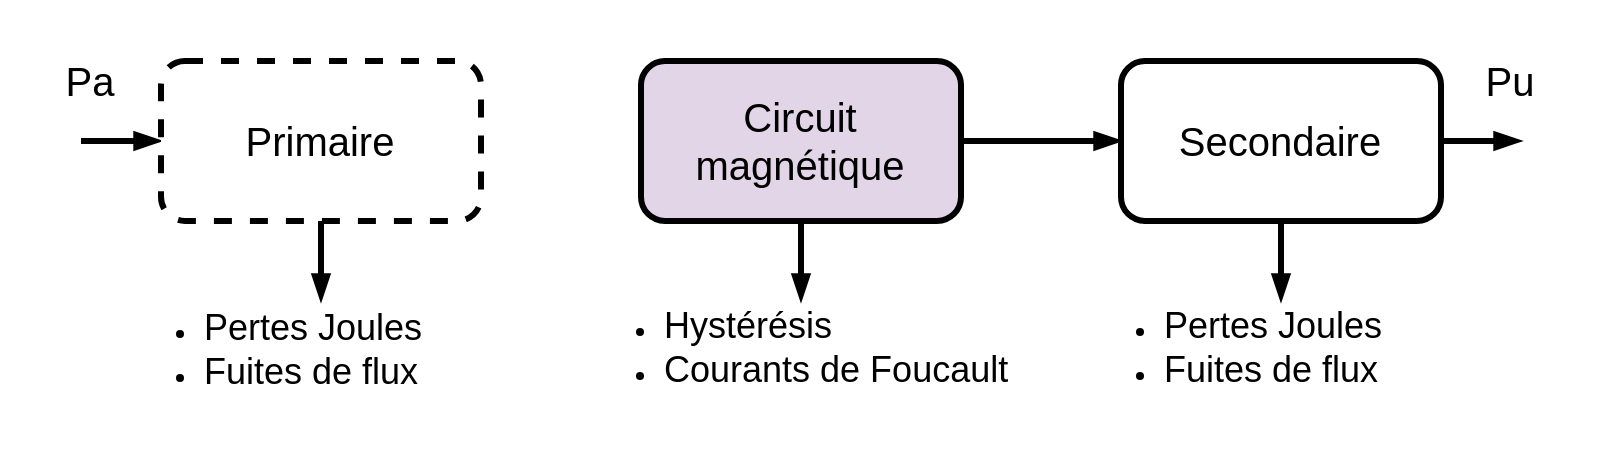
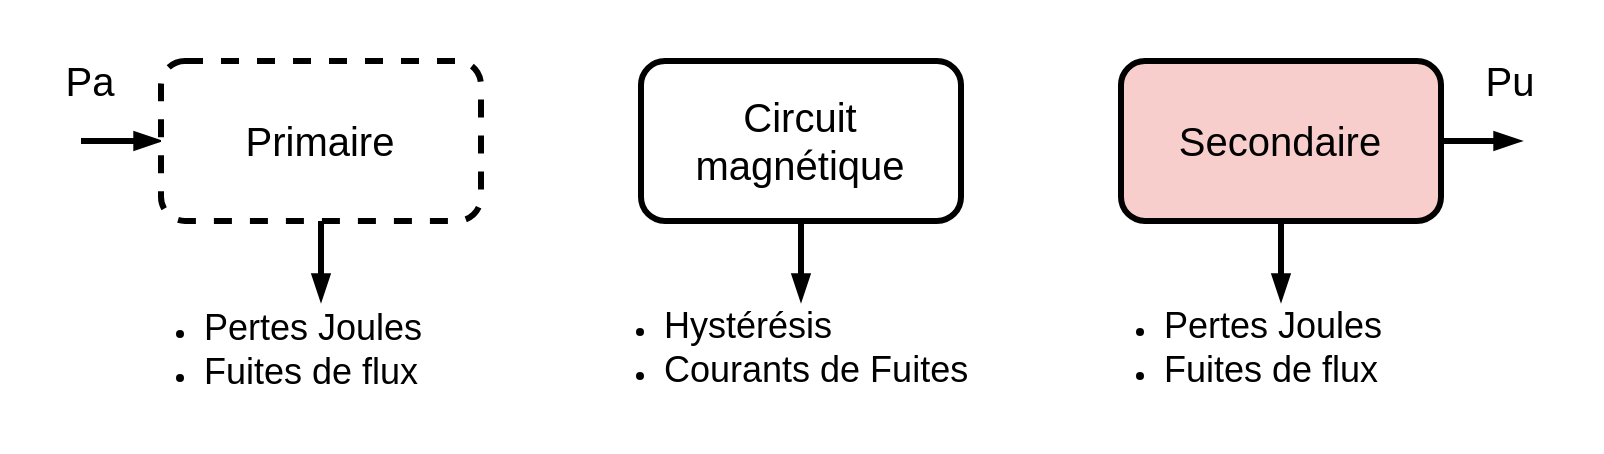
- <mxCell id="7" value="&lt;font style=&quot;font-size: 20px&quot;&gt;Circuit magnétique&lt;/font&gt;" style="rounded=1;whiteSpace=wrap;html=1;strokeWidth=3;fillColor=#e1d5e7;" vertex="1" parent="1"><mxGeometry x="320" y="30" width="160" height="80" as="geometry" /></mxCell>
+ <mxCell id="7" value="&lt;font style=&quot;font-size: 20px&quot;&gt;Circuit magnétique&lt;/font&gt;" style="rounded=1;whiteSpace=wrap;html=1;strokeWidth=3;" vertex="1" parent="1"><mxGeometry x="320" y="30" width="160" height="80" as="geometry" /></mxCell>
- <mxCell id="5" style="edgeStyle=orthogonalEdgeStyle;rounded=0;orthogonalLoop=1;jettySize=auto;html=1;exitX=1;exitY=0.5;exitDx=0;exitDy=0;entryX=0;entryY=0.5;entryDx=0;entryDy=0;endArrow=blockThin;endFill=1;strokeWidth=3;" edge="1" parent="1" source="7" target="10"><mxGeometry relative="1" as="geometry" /></mxCell>
- <mxCell id="10" value="&lt;font style=&quot;font-size: 20px&quot;&gt;Secondaire&lt;/font&gt;" style="rounded=1;whiteSpace=wrap;html=1;strokeWidth=3;" vertex="1" parent="1"><mxGeometry x="560" y="30" width="160" height="80" as="geometry" /></mxCell>
+ <mxCell id="10" value="&lt;font style=&quot;font-size: 20px&quot;&gt;Secondaire&lt;/font&gt;" style="rounded=1;whiteSpace=wrap;html=1;strokeWidth=3;fillColor=#f8cecc;" vertex="1" parent="1"><mxGeometry x="560" y="30" width="160" height="80" as="geometry" /></mxCell>
- <mxCell id="14" value="&lt;ul&gt;&lt;li&gt;&lt;font style=&quot;font-size: 18px&quot;&gt;Hystérésis&lt;/font&gt;&lt;/li&gt;&lt;li&gt;&lt;font style=&quot;font-size: 18px&quot;&gt;Courants de Foucault&lt;/font&gt;&lt;/li&gt;&lt;/ul&gt;" style="text;html=1;align=left;verticalAlign=middle;resizable=0;points=[];autosize=1;" vertex="1" parent="1"><mxGeometry x="290" y="144" width="230" height="60" as="geometry" /></mxCell>
+ <mxCell id="14" value="&lt;ul&gt;&lt;li&gt;&lt;font style=&quot;font-size: 18px&quot;&gt;Hystérésis&lt;/font&gt;&lt;/li&gt;&lt;li&gt;&lt;font style=&quot;font-size: 18px&quot;&gt;Courants de Fuites&lt;/font&gt;&lt;/li&gt;&lt;/ul&gt;" style="text;html=1;align=left;verticalAlign=middle;resizable=0;points=[];autosize=1;" vertex="1" parent="1"><mxGeometry x="290" y="144" width="230" height="60" as="geometry" /></mxCell>
